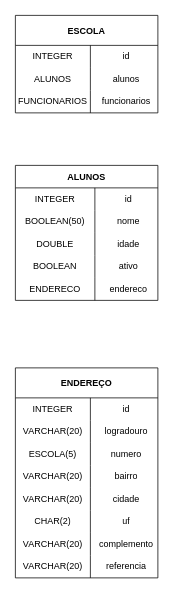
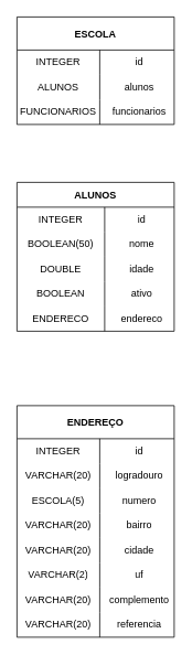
- <mxCell id="45" value="CHAR(2)" style="shape=partialRectangle;html=1;whiteSpace=wrap;connectable=0;fillColor=none;top=0;left=0;bottom=0;right=0;overflow=hidden;" vertex="1" parent="44"><mxGeometry width="100" height="30" as="geometry"><mxRectangle width="100" height="30" as="alternateBounds" /></mxGeometry></mxCell>
+ <mxCell id="45" value="VARCHAR(2)" style="shape=partialRectangle;html=1;whiteSpace=wrap;connectable=0;fillColor=none;top=0;left=0;bottom=0;right=0;overflow=hidden;" vertex="1" parent="44"><mxGeometry width="100" height="30" as="geometry"><mxRectangle width="100" height="30" as="alternateBounds" /></mxGeometry></mxCell>
